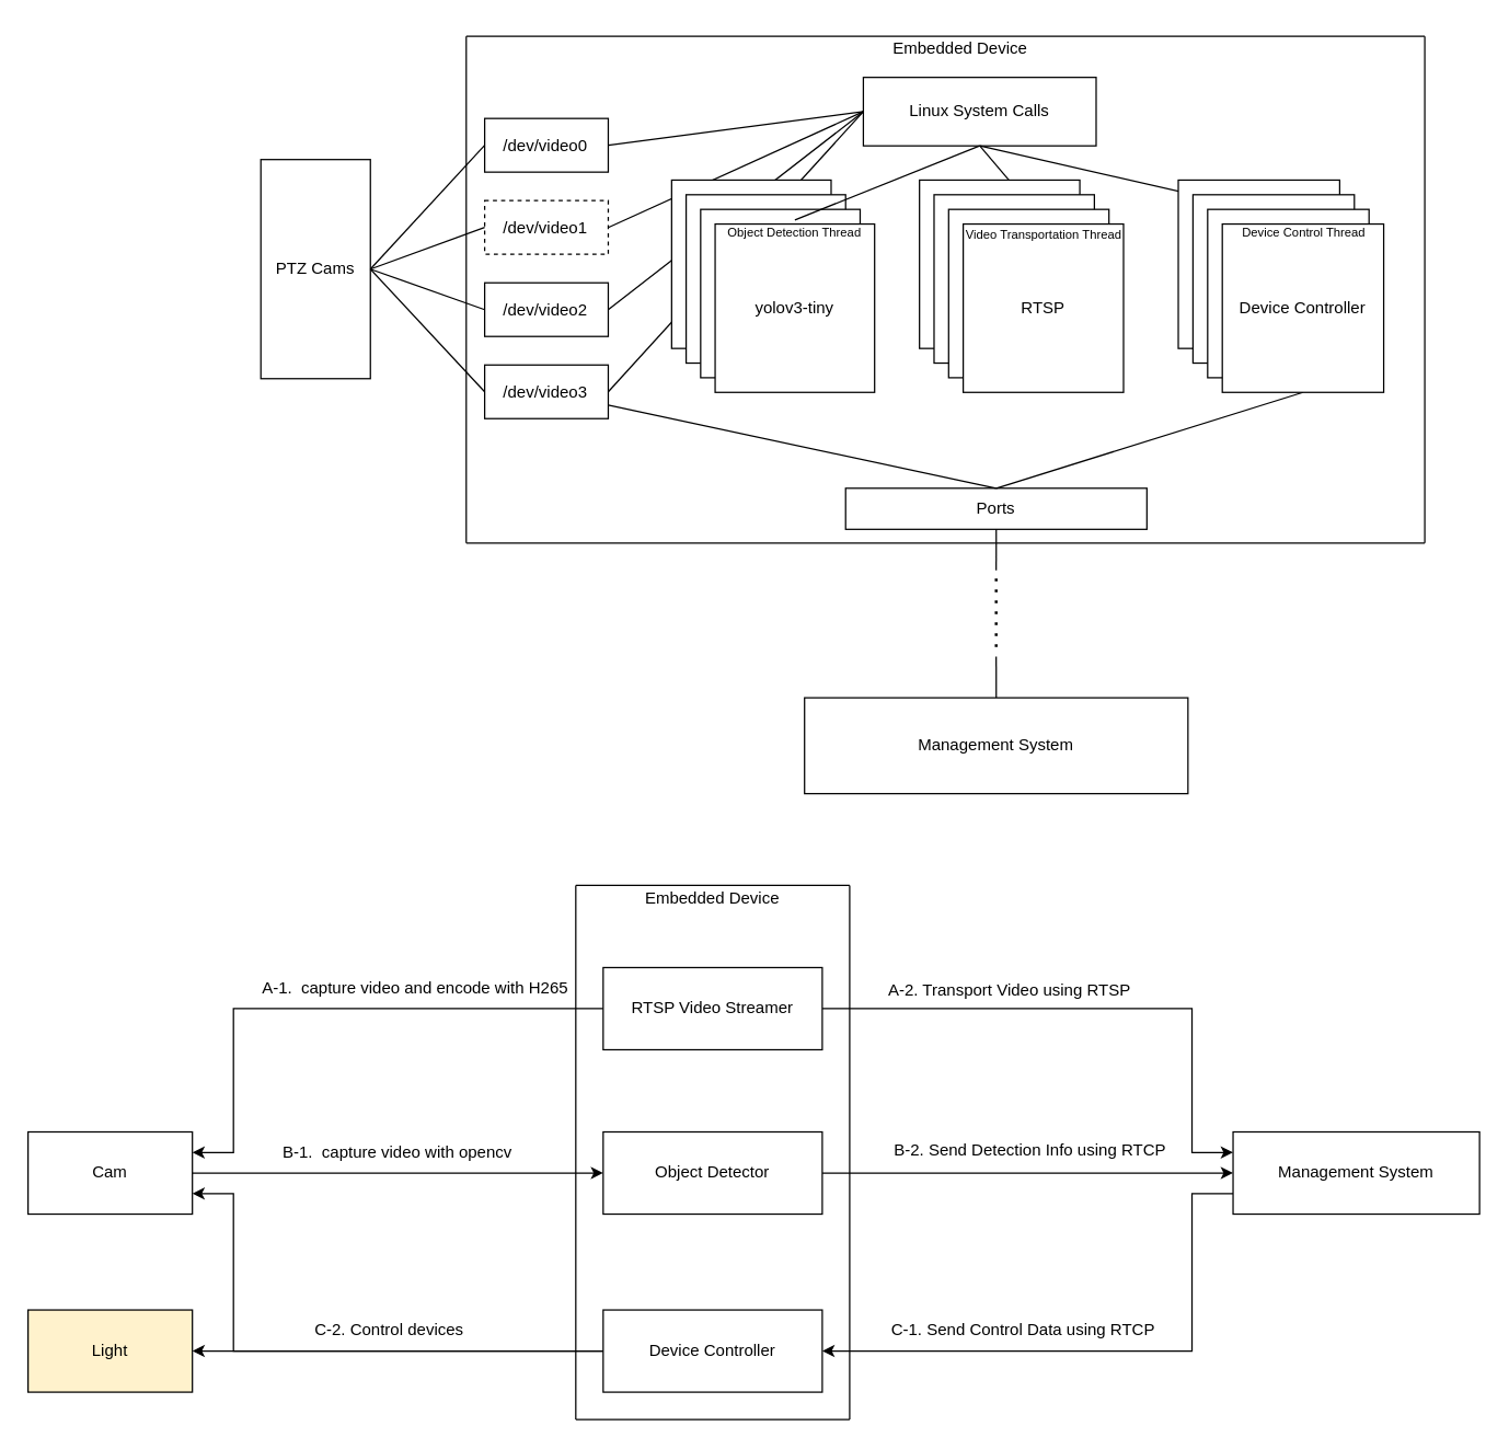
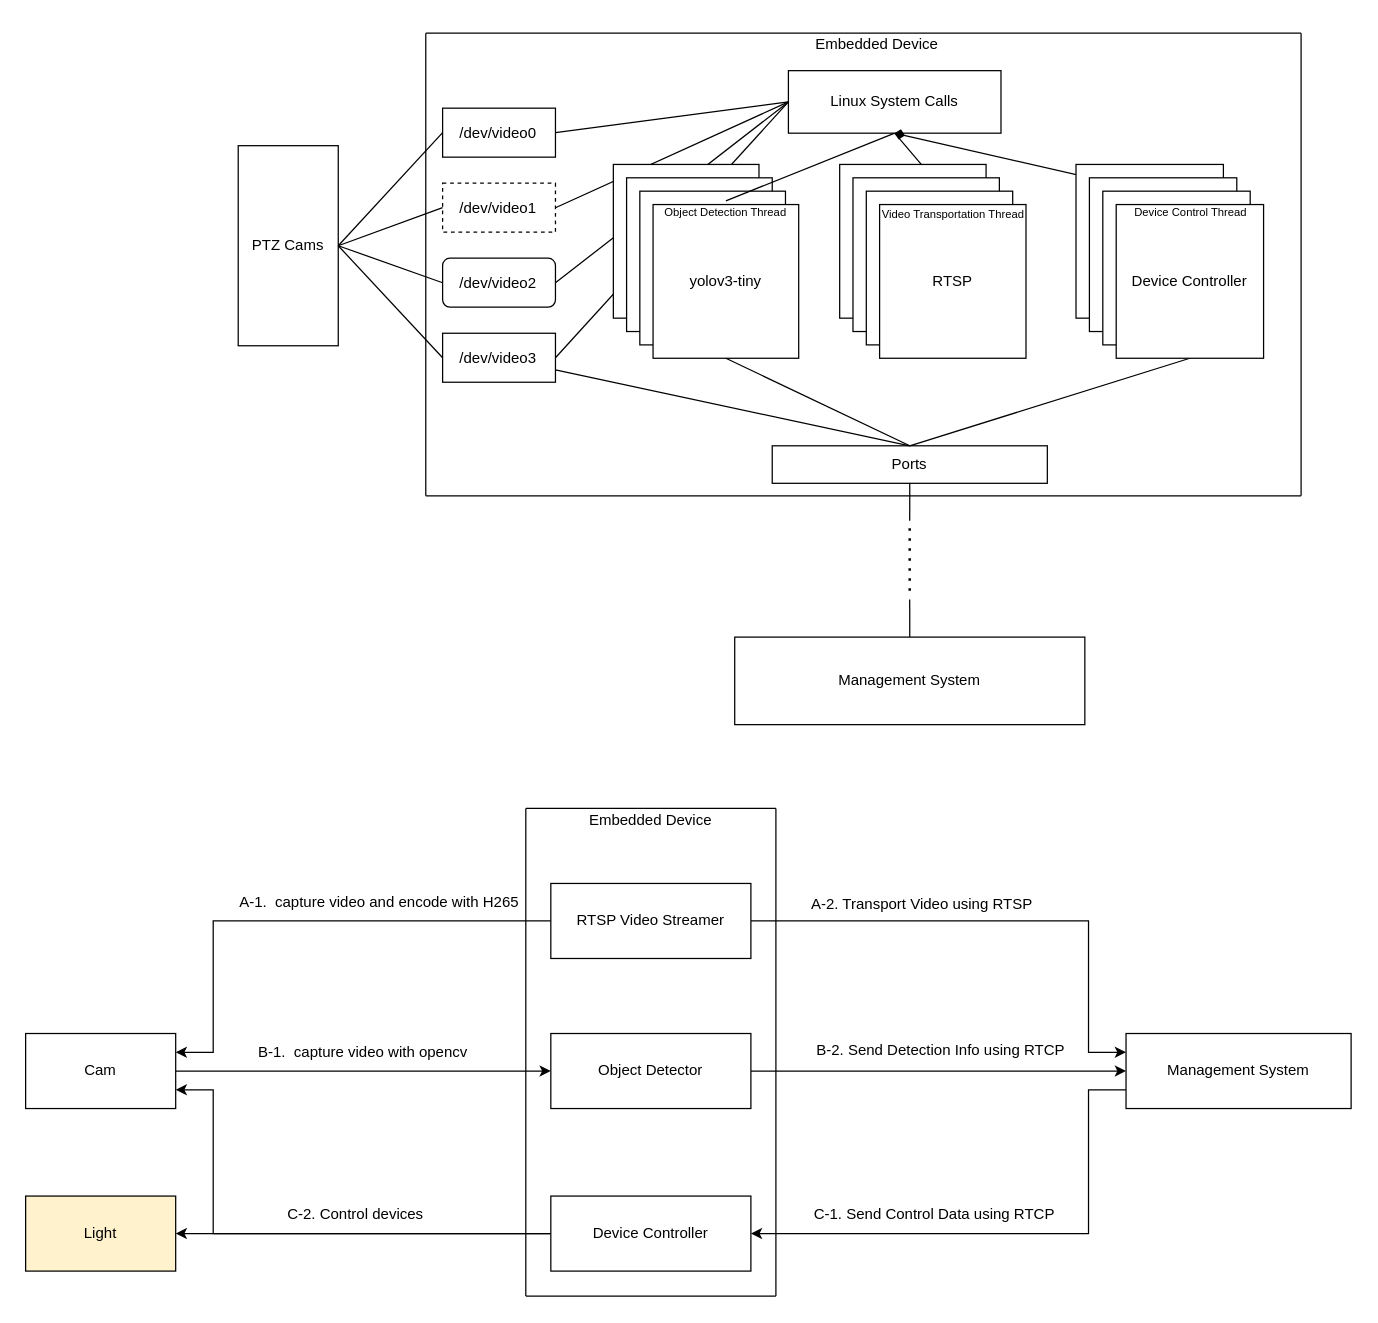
- <mxCell id="37" value="" style="endArrow=none;html=1;rounded=0;fontSize=12;entryX=0.5;entryY=1;entryDx=0;entryDy=0;exitX=0.5;exitY=0;exitDx=0;exitDy=0;" edge="1" parent="1" source="72" target="16"><mxGeometry width="50" height="50" relative="1" as="geometry"><mxPoint x="810" y="156" as="sourcePoint" /><mxPoint x="860" y="106" as="targetPoint" /></mxGeometry></mxCell>
+ <mxCell id="37" value="" style="endArrow=diamond;html=1;rounded=0;fontSize=12;entryX=0.5;entryY=1;entryDx=0;entryDy=0;exitX=0.5;exitY=0;exitDx=0;exitDy=0;" edge="1" parent="1" source="72" target="16"><mxGeometry width="50" height="50" relative="1" as="geometry"><mxPoint x="810" y="156" as="sourcePoint" /><mxPoint x="860" y="106" as="targetPoint" /></mxGeometry></mxCell>
- <mxCell id="14" value="/dev/video2" style="rounded=0;whiteSpace=wrap;html=1;" vertex="1" parent="11"><mxGeometry y="120" width="90.248" height="39.17" as="geometry" /></mxCell>
+ <mxCell id="14" value="/dev/video2" style="whiteSpace=wrap;html=1;rounded=1;" vertex="1" parent="11"><mxGeometry y="120" width="90.248" height="39.17" as="geometry" /></mxCell>
+ <mxCell id="28" value="" style="endArrow=none;html=1;rounded=0;fontSize=12;entryX=0.5;entryY=0;entryDx=0;entryDy=0;exitX=0.5;exitY=1;exitDx=0;exitDy=0;" edge="1" parent="1" source="21" target="27"><mxGeometry width="50" height="50" relative="1" as="geometry"><mxPoint x="520" y="456" as="sourcePoint" /><mxPoint x="570" y="406" as="targetPoint" /></mxGeometry></mxCell>
